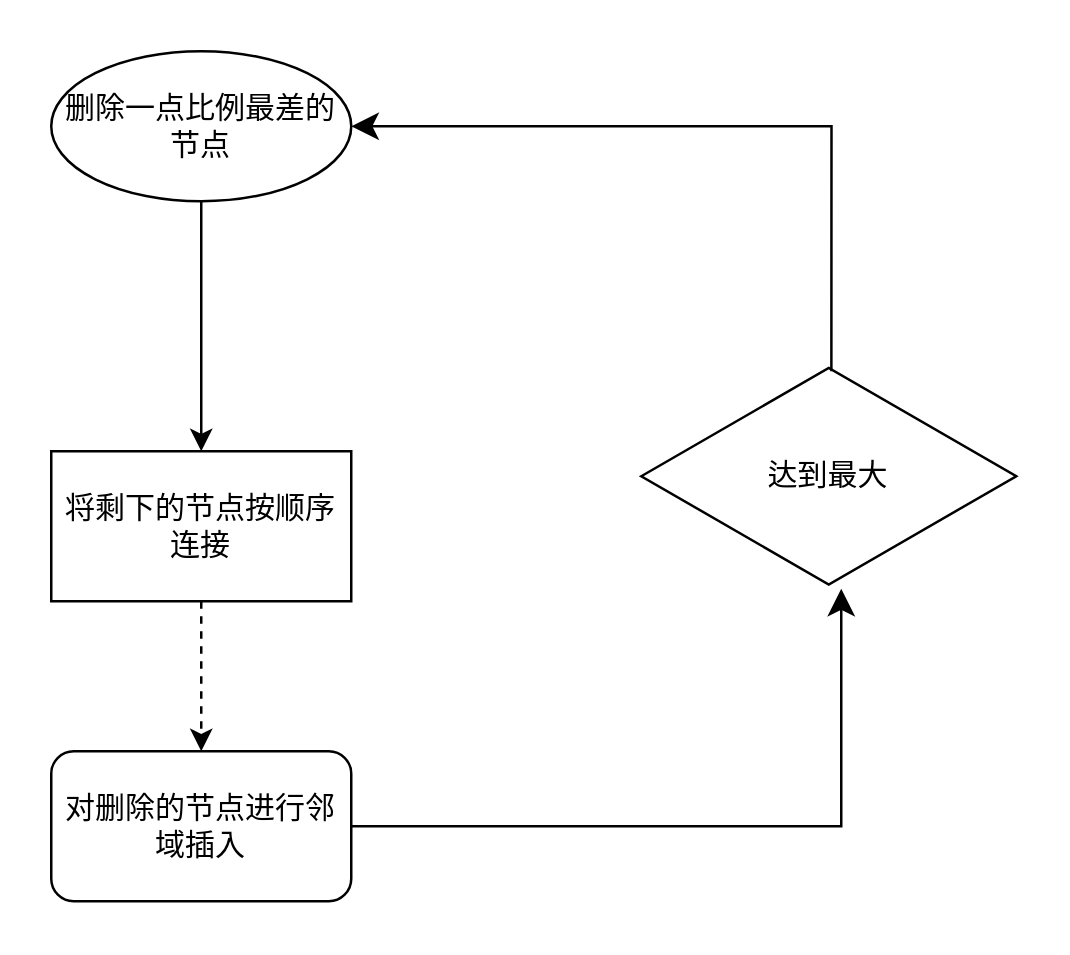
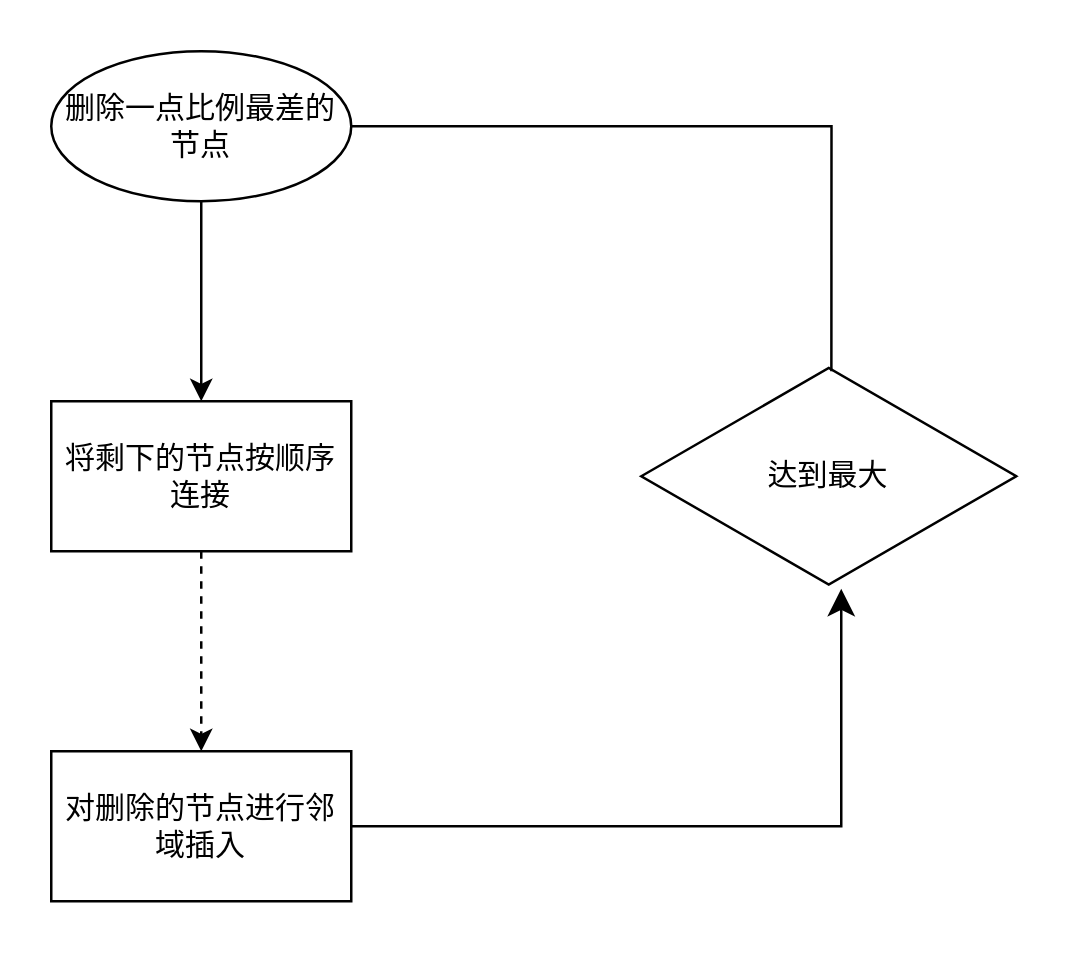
- <mxCell id="9" value="" style="edgeStyle=segmentEdgeStyle;endArrow=classic;html=1;curved=0;rounded=0;endSize=8;startSize=8;entryX=1;entryY=0.5;entryDx=0;entryDy=0;exitX=0.507;exitY=0.033;exitDx=0;exitDy=0;exitPerimeter=0;" parent="1" source="7" target="5" edge="1"><mxGeometry width="50" height="50" relative="1" as="geometry"><mxPoint x="336" y="130" as="sourcePoint" /><mxPoint x="266" y="130" as="targetPoint" /><Array as="points"><mxPoint x="332" y="50" /></Array></mxGeometry></mxCell>
+ <mxCell id="9" value="" style="edgeStyle=segmentEdgeStyle;endArrow=none;html=1;curved=0;rounded=0;endSize=8;startSize=8;entryX=1;entryY=0.5;entryDx=0;entryDy=0;exitX=0.507;exitY=0.033;exitDx=0;exitDy=0;exitPerimeter=0;" parent="1" source="7" target="5" edge="1"><mxGeometry width="50" height="50" relative="1" as="geometry"><mxPoint x="336" y="130" as="sourcePoint" /><mxPoint x="266" y="130" as="targetPoint" /><Array as="points"><mxPoint x="332" y="50" /></Array></mxGeometry></mxCell>
- <mxCell id="3" value="将剩下的节点按顺序连接" style="rounded=0;whiteSpace=wrap;html=1;fontFamily=Lucida Console;" parent="1" vertex="1"><mxGeometry x="20" y="180" width="120" height="60" as="geometry" /></mxCell>
+ <mxCell id="3" value="将剩下的节点按顺序连接" style="rounded=0;whiteSpace=wrap;html=1;fontFamily=Lucida Console;" parent="1" vertex="1"><mxGeometry x="20" y="160" width="120" height="60" as="geometry" /></mxCell>
- <mxCell id="6" value="对删除的节点进行邻域插入" style="whiteSpace=wrap;html=1;fontFamily=Lucida Console;rounded=1;" parent="1" vertex="1"><mxGeometry x="20" y="300" width="120" height="60" as="geometry" /></mxCell>
+ <mxCell id="6" value="对删除的节点进行邻域插入" style="whiteSpace=wrap;html=1;fontFamily=Lucida Console;rounded=0;" parent="1" vertex="1"><mxGeometry x="20" y="300" width="120" height="60" as="geometry" /></mxCell>
